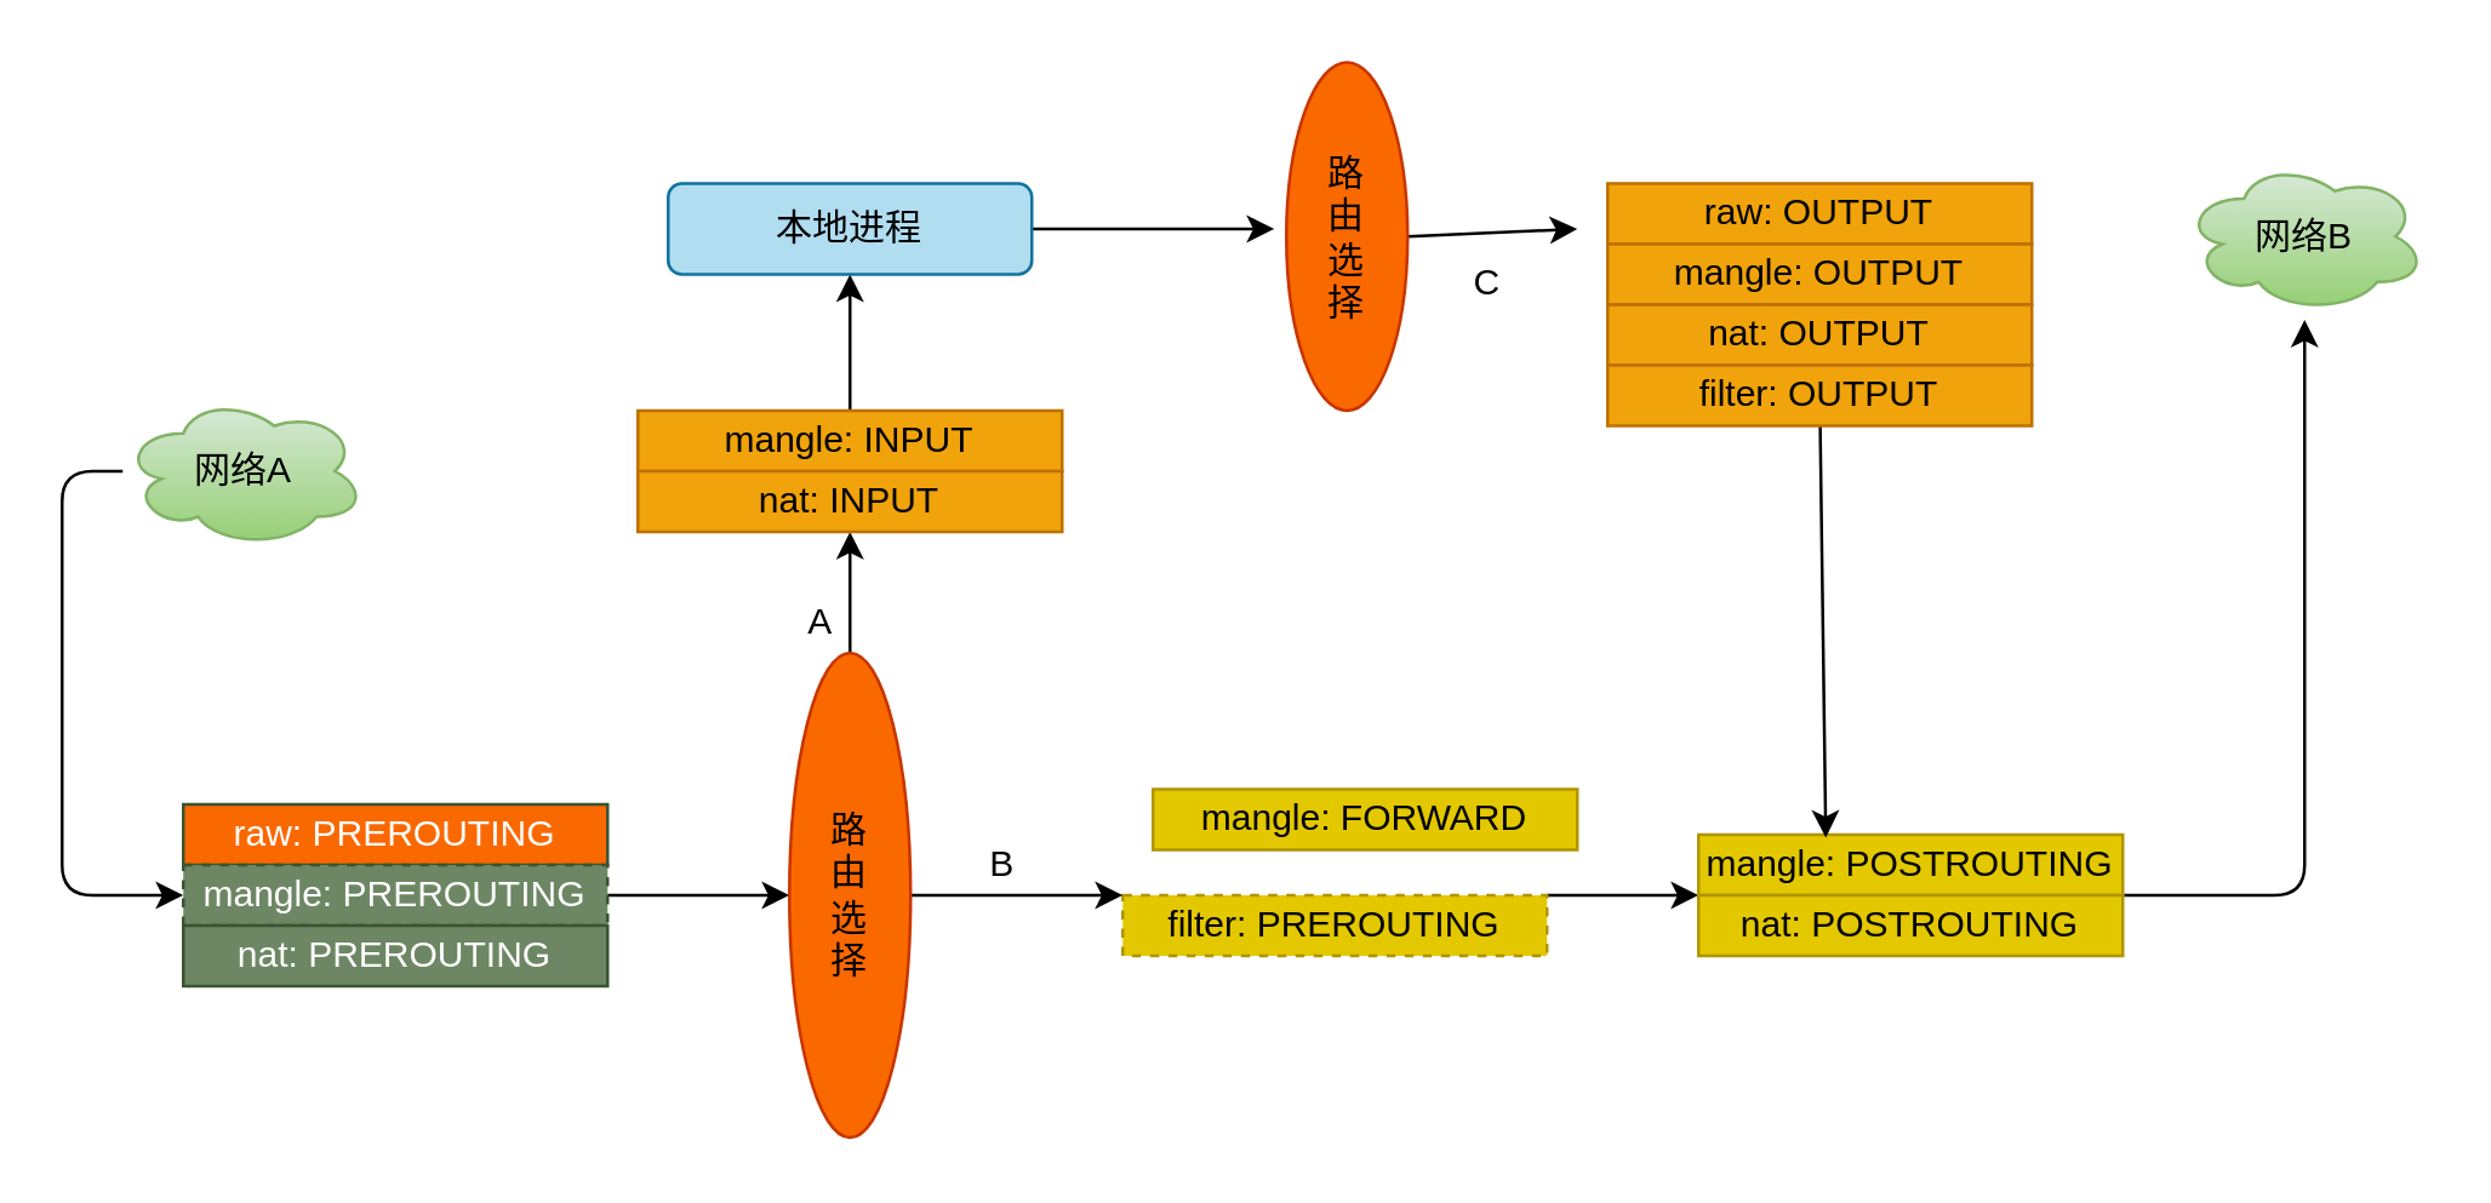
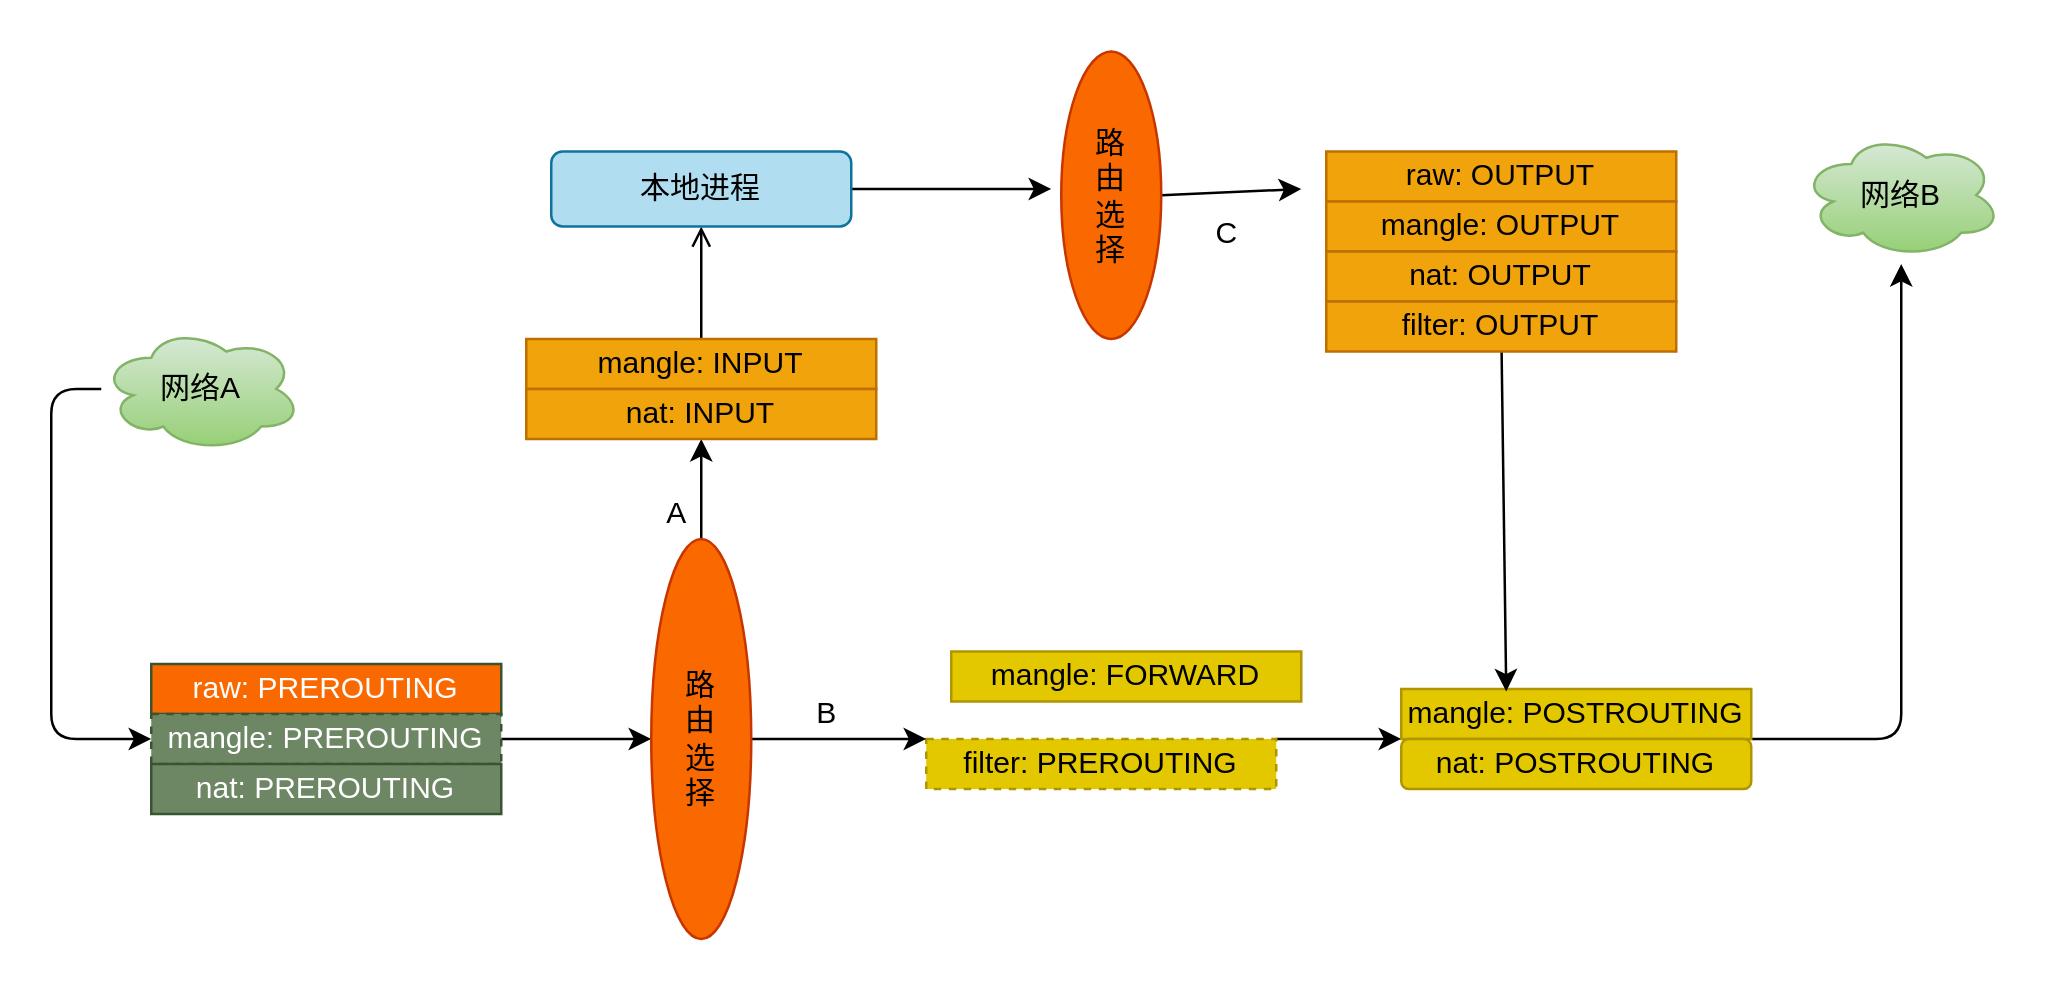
- <mxCell id="15" style="edgeStyle=none;html=1;exitX=0.5;exitY=0;exitDx=0;exitDy=0;entryX=0.5;entryY=1;entryDx=0;entryDy=0;" edge="1" parent="1" source="16" target="29"><mxGeometry relative="1" as="geometry" /></mxCell>
+ <mxCell id="15" style="edgeStyle=none;html=1;exitX=0.5;exitY=0;exitDx=0;exitDy=0;entryX=0.5;entryY=1;entryDx=0;entryDy=0;endArrow=open;" edge="1" parent="1" source="16" target="29"><mxGeometry relative="1" as="geometry" /></mxCell>
- <mxCell id="14" value="nat: POSTROUTING" style="rounded=0;whiteSpace=wrap;html=1;fillColor=#e3c800;fontColor=#000000;strokeColor=#B09500;" vertex="1" parent="1"><mxGeometry x="560" y="295" width="140" height="20" as="geometry" /></mxCell>
+ <mxCell id="14" value="nat: POSTROUTING" style="whiteSpace=wrap;html=1;fillColor=#e3c800;fontColor=#000000;strokeColor=#B09500;rounded=1;" vertex="1" parent="1"><mxGeometry x="560" y="295" width="140" height="20" as="geometry" /></mxCell>
